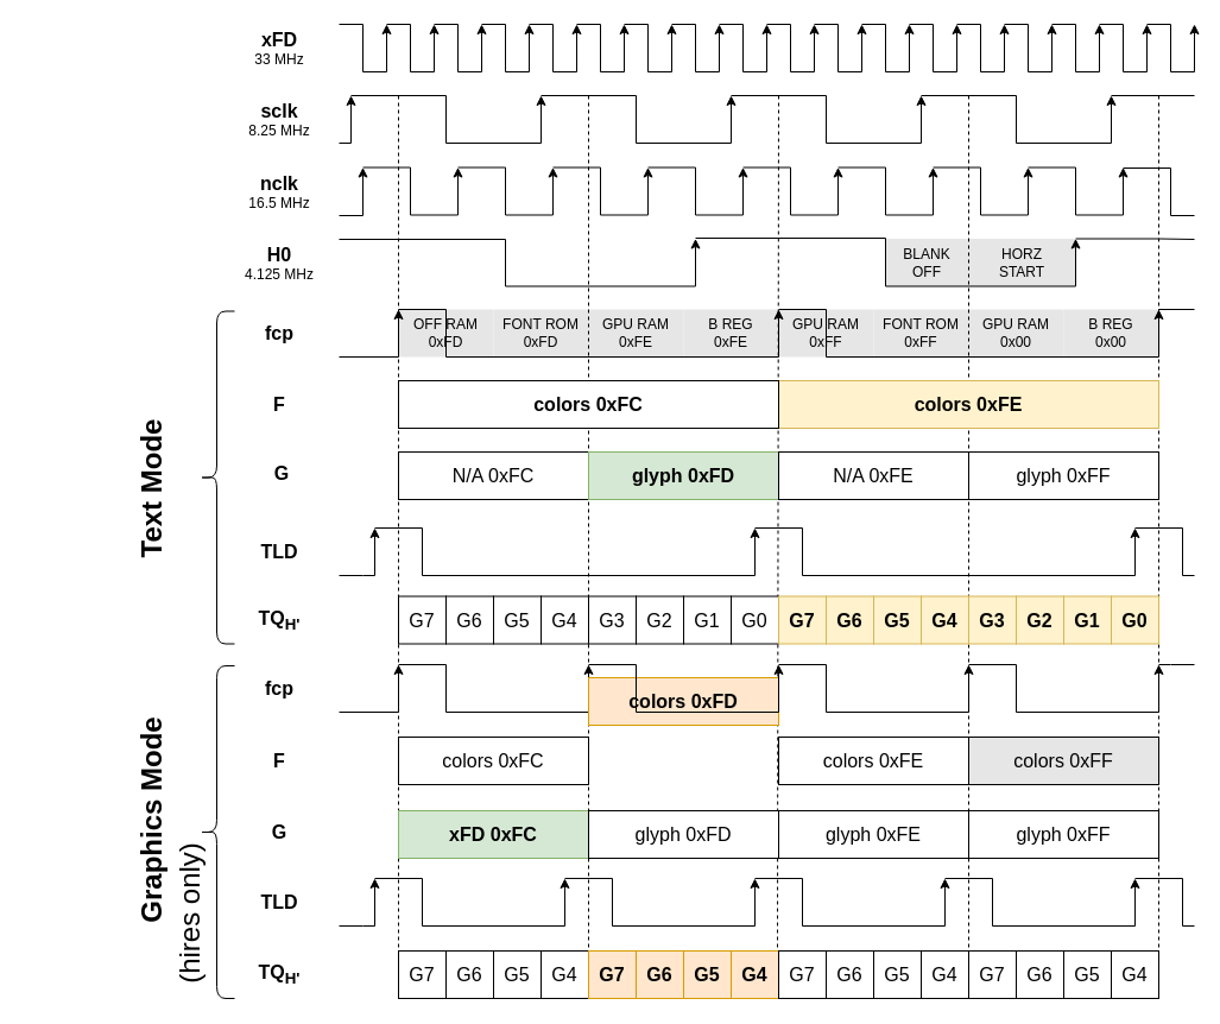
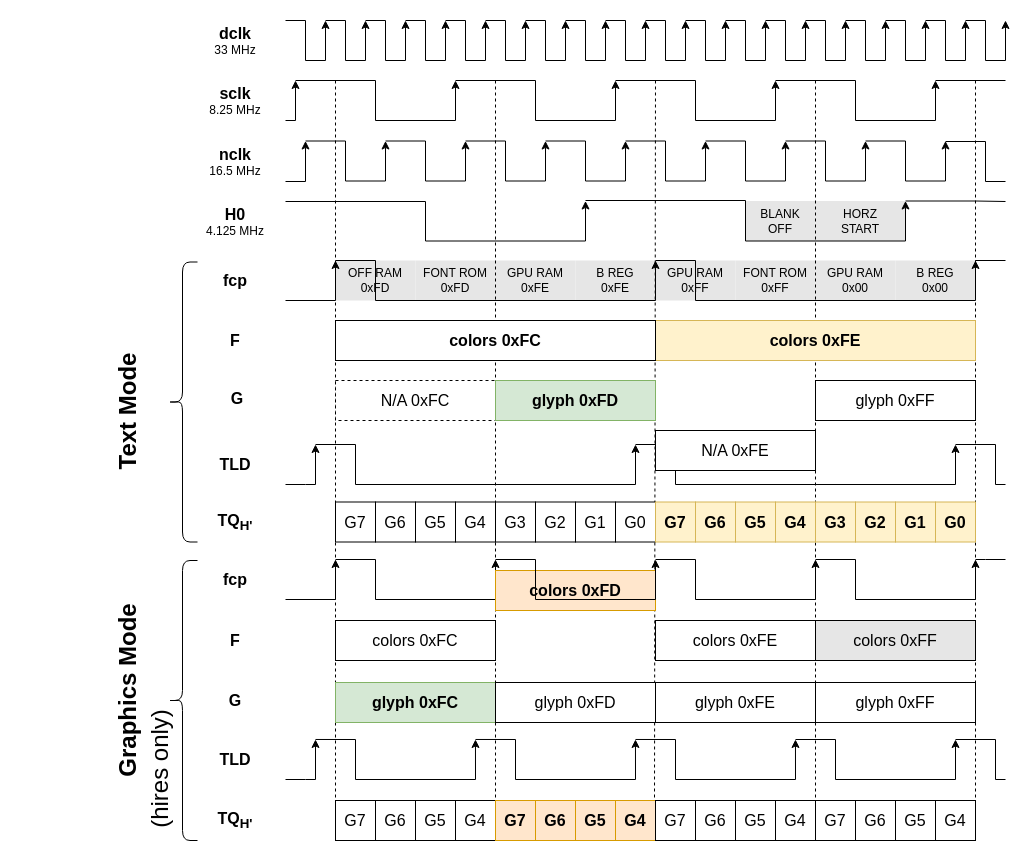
- <mxCell id="39" value="&lt;font&gt;&lt;span style=&quot;font-size: 16px&quot;&gt;&lt;b&gt;xFD&lt;/b&gt;&lt;/span&gt;&lt;br&gt;&lt;font style=&quot;font-size: 12px&quot;&gt;33 MHz&lt;/font&gt;&lt;br&gt;&lt;/font&gt;" style="text;html=1;strokeColor=none;fillColor=none;align=center;verticalAlign=middle;whiteSpace=wrap;rounded=0;" parent="1" vertex="1"><mxGeometry x="195" y="30" width="80" height="20" as="geometry" /></mxCell>
+ <mxCell id="39" value="&lt;font&gt;&lt;span style=&quot;font-size: 16px&quot;&gt;&lt;b&gt;dclk&lt;/b&gt;&lt;/span&gt;&lt;br&gt;&lt;font style=&quot;font-size: 12px&quot;&gt;33 MHz&lt;/font&gt;&lt;br&gt;&lt;/font&gt;" style="text;html=1;strokeColor=none;fillColor=none;align=center;verticalAlign=middle;whiteSpace=wrap;rounded=0;" parent="1" vertex="1"><mxGeometry x="195" y="30" width="80" height="20" as="geometry" /></mxCell>
- <mxCell id="117" value="&lt;font style=&quot;font-size: 16px&quot;&gt;N/A 0xFC&lt;/font&gt;" style="rounded=0;whiteSpace=wrap;html=1;" parent="1" vertex="1"><mxGeometry x="335" y="380" width="160" height="40" as="geometry" /></mxCell>
+ <mxCell id="117" value="&lt;font style=&quot;font-size: 16px&quot;&gt;N/A 0xFC&lt;/font&gt;" style="rounded=0;whiteSpace=wrap;html=1;dashed=1;" parent="1" vertex="1"><mxGeometry x="335" y="380" width="160" height="40" as="geometry" /></mxCell>
- <mxCell id="119" value="&lt;font style=&quot;font-size: 16px&quot;&gt;N/A 0xFE&lt;/font&gt;" style="rounded=0;whiteSpace=wrap;html=1;" parent="1" vertex="1"><mxGeometry x="655" y="380" width="160" height="40" as="geometry" /></mxCell>
+ <mxCell id="119" value="&lt;font style=&quot;font-size: 16px&quot;&gt;N/A 0xFE&lt;/font&gt;" style="rounded=0;whiteSpace=wrap;html=1;" parent="1" vertex="1"><mxGeometry x="655" y="430" width="160" height="40" as="geometry" /></mxCell>
- <mxCell id="121" value="&lt;font style=&quot;font-size: 16px&quot;&gt;&lt;b&gt;xFD 0xFC&lt;/b&gt;&lt;/font&gt;" style="rounded=0;whiteSpace=wrap;html=1;fillColor=#d5e8d4;strokeColor=#82b366;" parent="1" vertex="1"><mxGeometry x="335" y="682" width="160" height="40" as="geometry" /></mxCell>
+ <mxCell id="121" value="&lt;font style=&quot;font-size: 16px&quot;&gt;&lt;b&gt;glyph 0xFC&lt;/b&gt;&lt;/font&gt;" style="rounded=0;whiteSpace=wrap;html=1;fillColor=#d5e8d4;strokeColor=#82b366;" parent="1" vertex="1"><mxGeometry x="335" y="682" width="160" height="40" as="geometry" /></mxCell>
